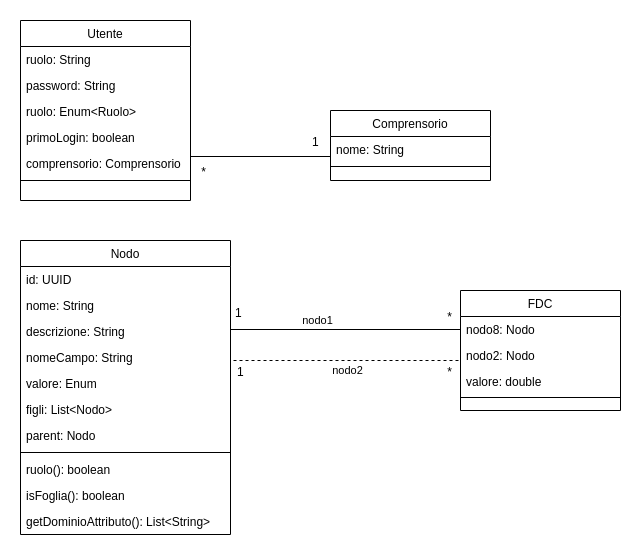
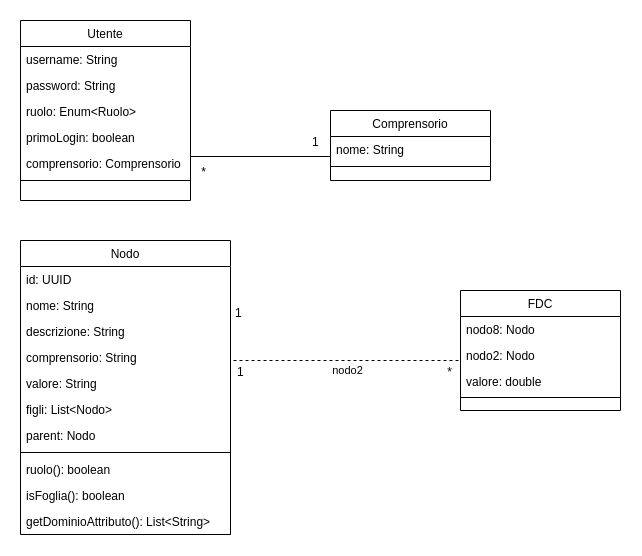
- <mxCell id="26" value="ruolo: String" style="text;align=left;verticalAlign=top;spacingLeft=4;spacingRight=4;overflow=hidden;rotatable=0;points=[[0,0.5],[1,0.5]];portConstraint=eastwest;" vertex="1" parent="25"><mxGeometry y="26" width="170" height="26" as="geometry" /></mxCell>
+ <mxCell id="26" value="username: String" style="text;align=left;verticalAlign=top;spacingLeft=4;spacingRight=4;overflow=hidden;rotatable=0;points=[[0,0.5],[1,0.5]];portConstraint=eastwest;" vertex="1" parent="25"><mxGeometry y="26" width="170" height="26" as="geometry" /></mxCell>
- <mxCell id="32" value="" style="endArrow=none;shadow=0;strokeWidth=1;rounded=0;endFill=0;edgeStyle=elbowEdgeStyle;elbow=vertical;exitX=1;exitY=0.5;exitDx=0;exitDy=0;entryX=0;entryY=0.5;entryDx=0;entryDy=0;" edge="1" parent="1" source="3" target="21"><mxGeometry x="0.5" y="41" relative="1" as="geometry"><mxPoint x="615" y="190" as="sourcePoint" /><mxPoint x="615" y="300" as="targetPoint" /><mxPoint x="-40" y="32" as="offset" /><Array as="points"><mxPoint x="350" y="329" /></Array></mxGeometry></mxCell>
- <mxCell id="33" value="*" style="resizable=0;align=right;verticalAlign=bottom;labelBackgroundColor=none;fontSize=12;" connectable="0" vertex="1" parent="32"><mxGeometry x="1" relative="1" as="geometry"><mxPoint x="-7" y="-4" as="offset" /></mxGeometry></mxCell>
- <mxCell id="34" value="nodo1" style="edgeLabel;html=1;align=center;verticalAlign=middle;resizable=0;points=[];" vertex="1" connectable="0" parent="32"><mxGeometry x="-0.183" y="-5" relative="1" as="geometry"><mxPoint x="22" y="-15" as="offset" /></mxGeometry></mxCell>
- <mxCell id="6" value="nomeCampo: String" style="text;align=left;verticalAlign=top;spacingLeft=4;spacingRight=4;overflow=hidden;rotatable=0;points=[[0,0.5],[1,0.5]];portConstraint=eastwest;rounded=0;shadow=0;html=0;" vertex="1" parent="2"><mxGeometry y="104" width="210" height="26" as="geometry" /></mxCell>
+ <mxCell id="6" value="comprensorio: String" style="text;align=left;verticalAlign=top;spacingLeft=4;spacingRight=4;overflow=hidden;rotatable=0;points=[[0,0.5],[1,0.5]];portConstraint=eastwest;rounded=0;shadow=0;html=0;" vertex="1" parent="2"><mxGeometry y="104" width="210" height="26" as="geometry" /></mxCell>
- <mxCell id="7" value="valore: Enum" style="text;align=left;verticalAlign=top;spacingLeft=4;spacingRight=4;overflow=hidden;rotatable=0;points=[[0,0.5],[1,0.5]];portConstraint=eastwest;rounded=0;shadow=0;html=0;" vertex="1" parent="2"><mxGeometry y="130" width="210" height="26" as="geometry" /></mxCell>
+ <mxCell id="7" value="valore: String" style="text;align=left;verticalAlign=top;spacingLeft=4;spacingRight=4;overflow=hidden;rotatable=0;points=[[0,0.5],[1,0.5]];portConstraint=eastwest;rounded=0;shadow=0;html=0;" vertex="1" parent="2"><mxGeometry y="130" width="210" height="26" as="geometry" /></mxCell>
